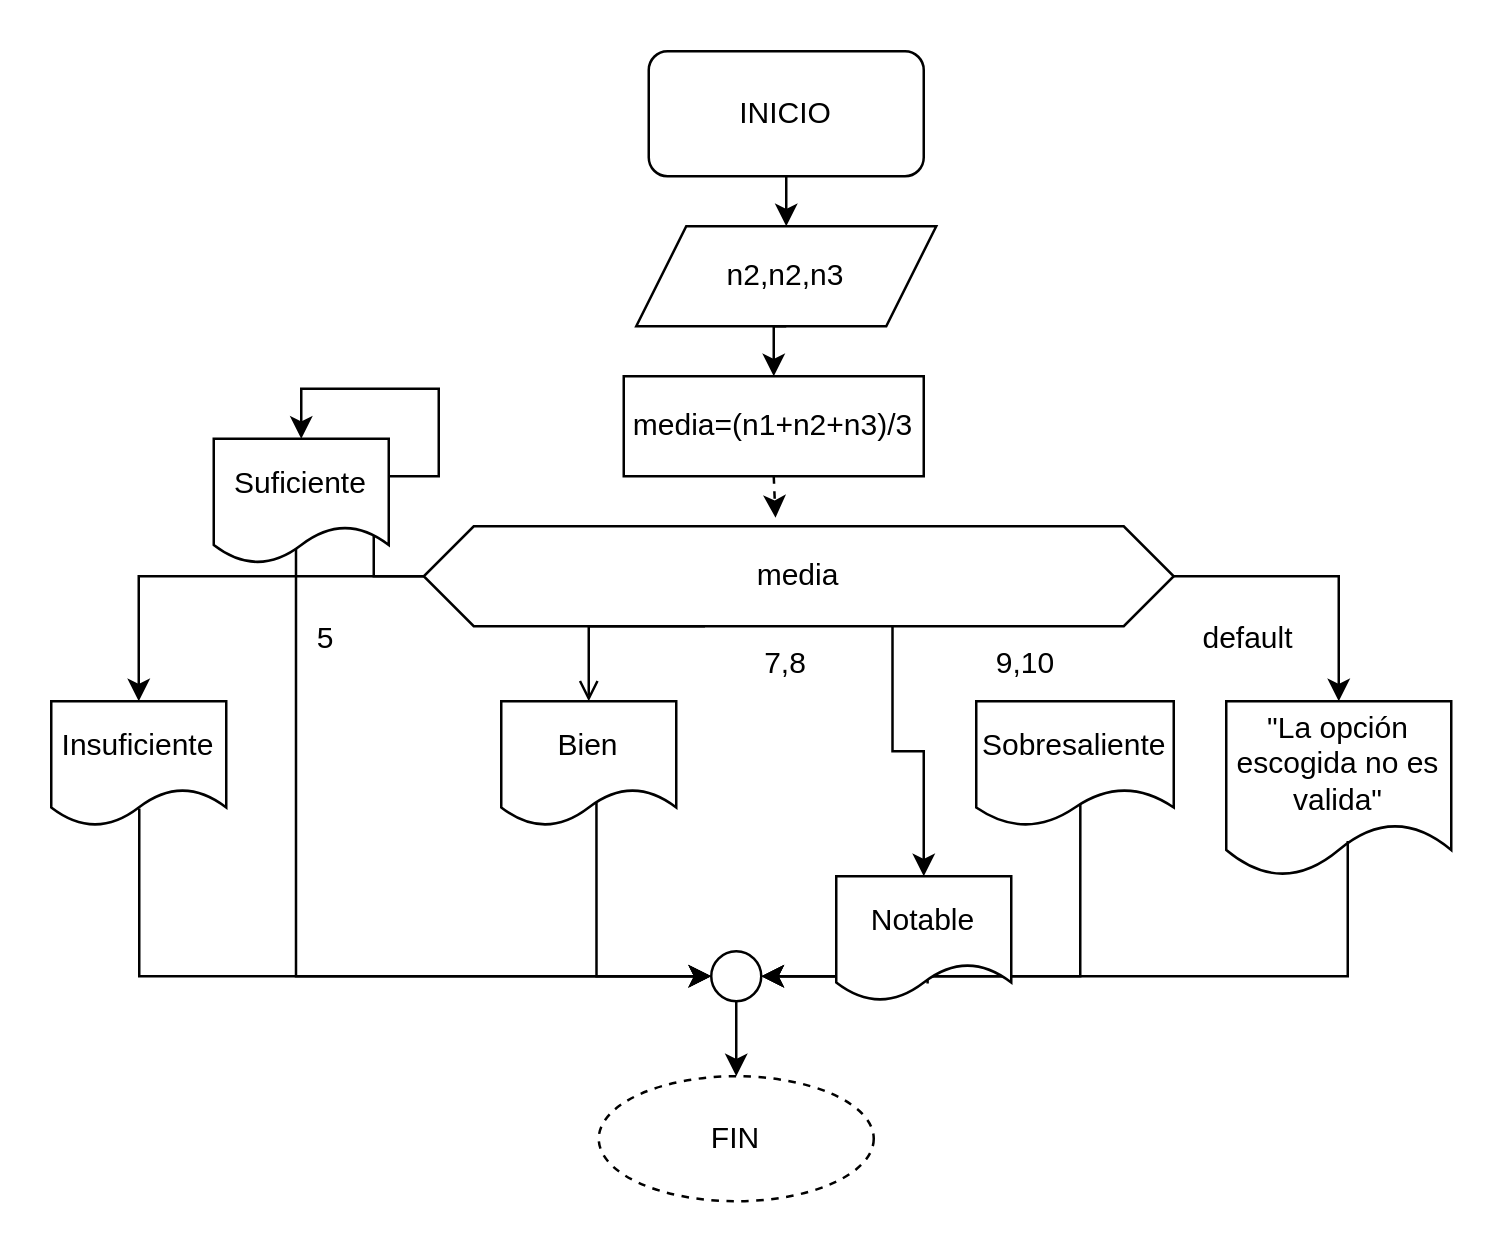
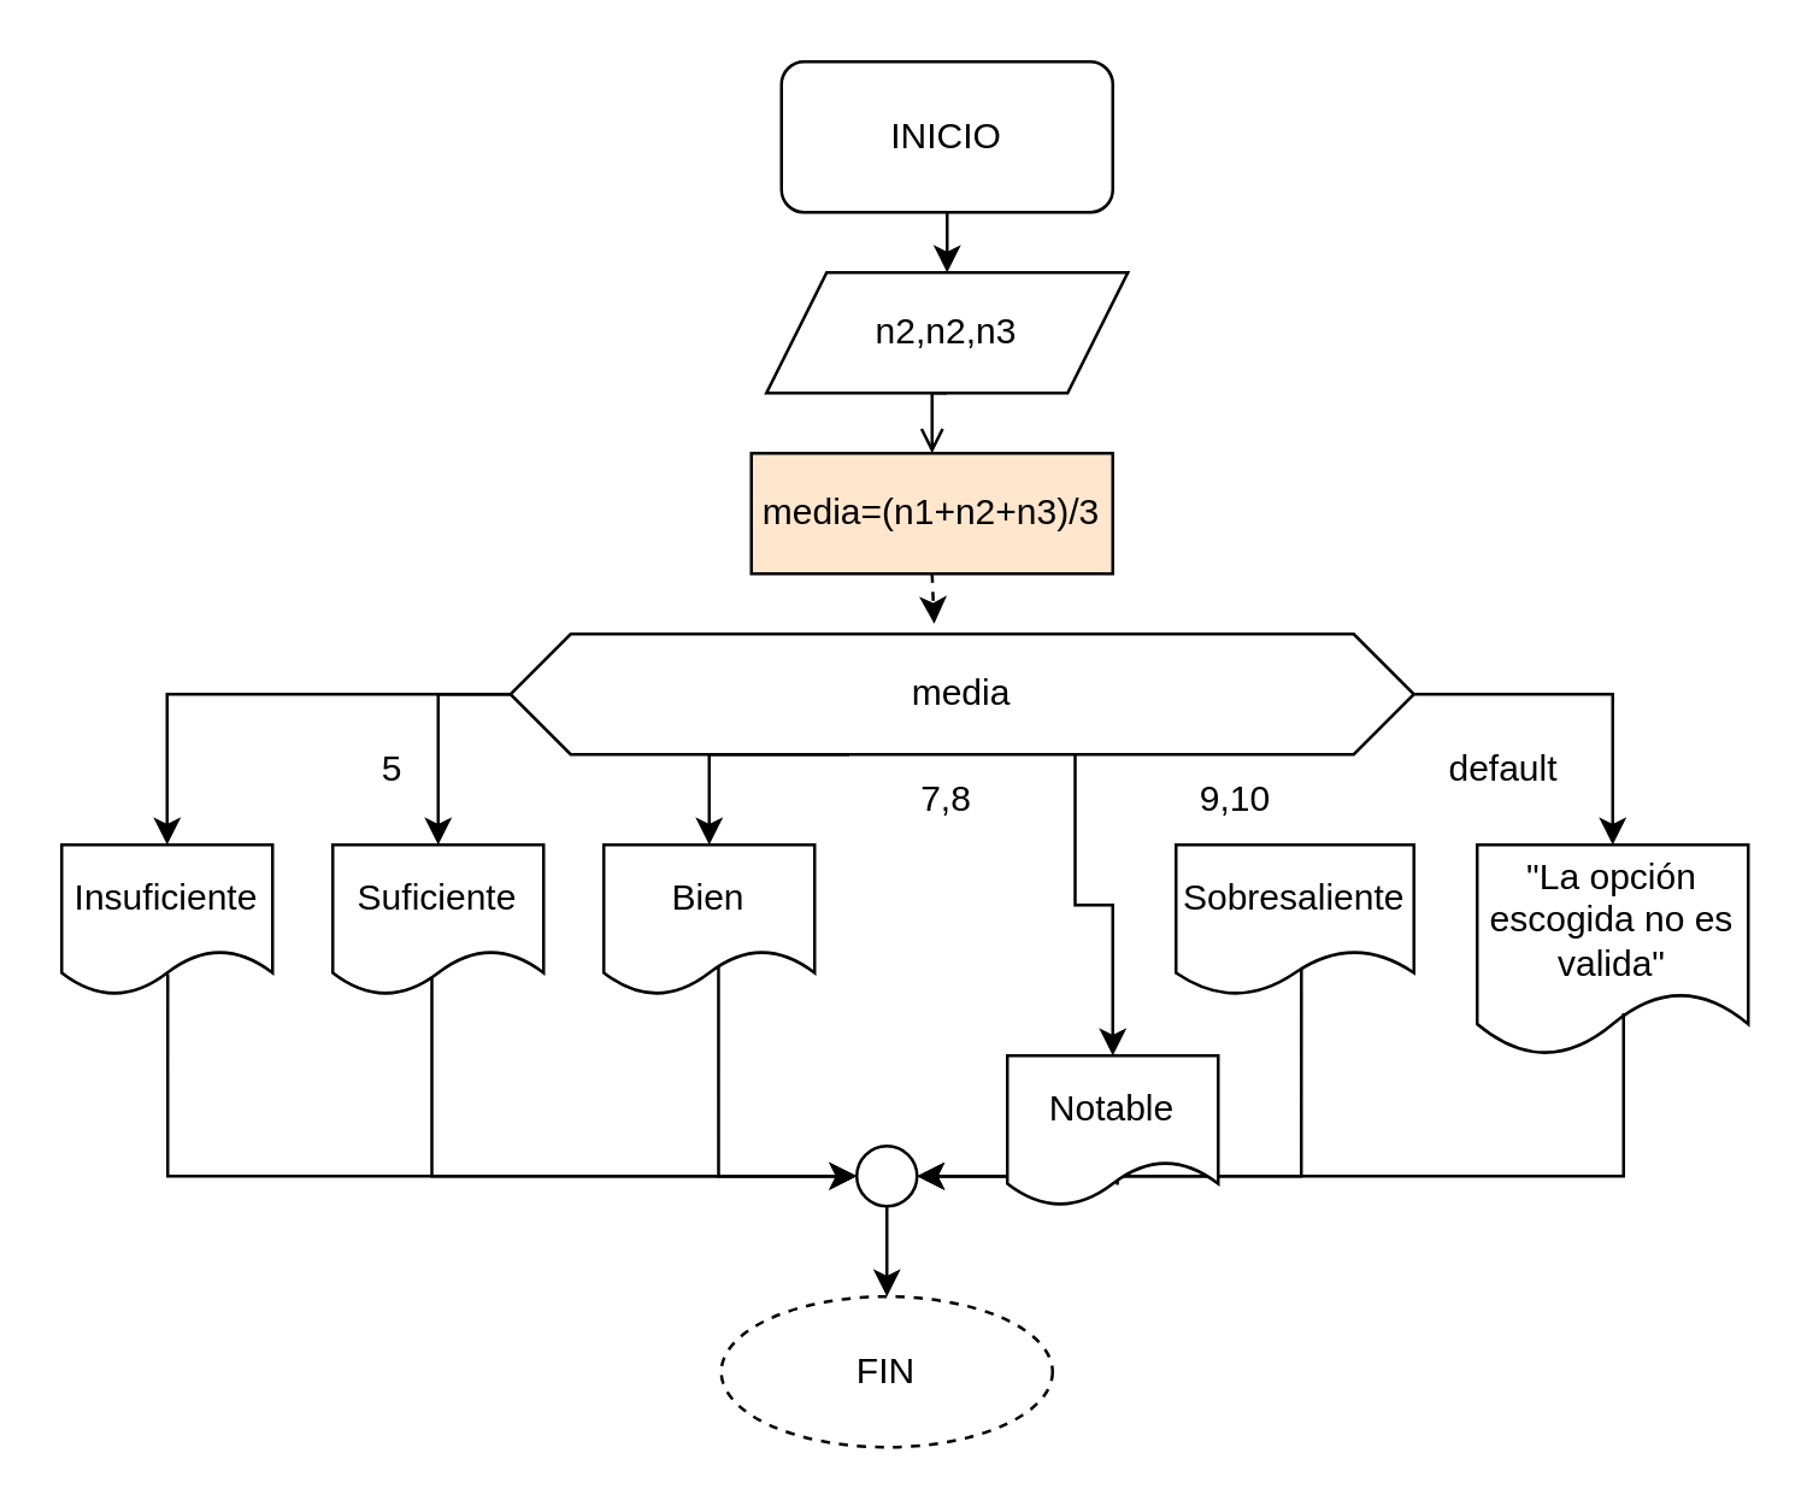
- <mxCell id="11" style="edgeStyle=orthogonalEdgeStyle;rounded=0;orthogonalLoop=1;jettySize=auto;html=1;exitX=0.5;exitY=1;exitDx=0;exitDy=0;entryX=0.5;entryY=0;entryDx=0;entryDy=0;" edge="1" parent="1" source="12" target="27"><mxGeometry relative="1" as="geometry"><mxPoint x="309" y="140" as="targetPoint" /></mxGeometry></mxCell>
+ <mxCell id="11" style="edgeStyle=orthogonalEdgeStyle;rounded=0;orthogonalLoop=1;jettySize=auto;html=1;exitX=0.5;exitY=1;exitDx=0;exitDy=0;entryX=0.5;entryY=0;entryDx=0;entryDy=0;endArrow=open;" edge="1" parent="1" source="12" target="27"><mxGeometry relative="1" as="geometry"><mxPoint x="309" y="140" as="targetPoint" /></mxGeometry></mxCell>
- <mxCell id="27" value="media=(n1+n2+n3)/3" style="rounded=0;whiteSpace=wrap;html=1;" vertex="1" parent="1"><mxGeometry x="249" y="150" width="120" height="40" as="geometry" /></mxCell>
+ <mxCell id="27" value="media=(n1+n2+n3)/3" style="rounded=0;whiteSpace=wrap;html=1;fillColor=#ffe6cc;" vertex="1" parent="1"><mxGeometry x="249" y="150" width="120" height="40" as="geometry" /></mxCell>
- <mxCell id="25" value="Suficiente" style="shape=document;whiteSpace=wrap;html=1;boundedLbl=1;" vertex="1" parent="1"><mxGeometry x="85" y="175" width="70" height="50" as="geometry" /></mxCell>
+ <mxCell id="25" value="Suficiente" style="shape=document;whiteSpace=wrap;html=1;boundedLbl=1;" vertex="1" parent="1"><mxGeometry x="110" y="280" width="70" height="50" as="geometry" /></mxCell>
- <mxCell id="6" style="edgeStyle=orthogonalEdgeStyle;rounded=0;orthogonalLoop=1;jettySize=auto;html=1;exitX=0.375;exitY=1;exitDx=0;exitDy=0;entryX=0.5;entryY=0;entryDx=0;entryDy=0;endArrow=open;" edge="1" parent="1" source="7" target="28"><mxGeometry relative="1" as="geometry"><Array as="points"><mxPoint x="235" y="250" /></Array></mxGeometry></mxCell>
+ <mxCell id="6" style="edgeStyle=orthogonalEdgeStyle;rounded=0;orthogonalLoop=1;jettySize=auto;html=1;exitX=0.375;exitY=1;exitDx=0;exitDy=0;entryX=0.5;entryY=0;entryDx=0;entryDy=0;" edge="1" parent="1" source="7" target="28"><mxGeometry relative="1" as="geometry"><Array as="points"><mxPoint x="235" y="250" /></Array></mxGeometry></mxCell>
